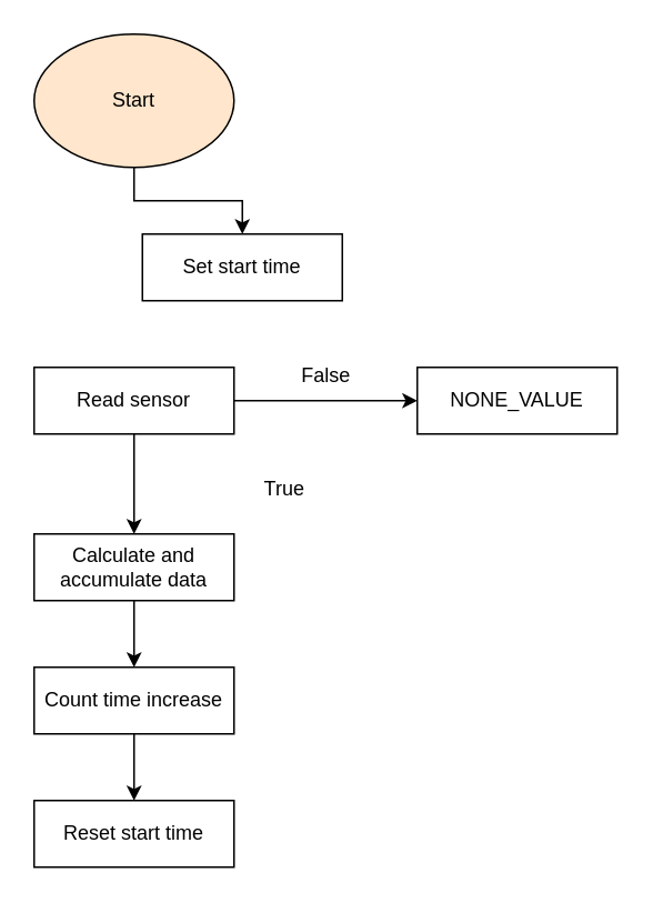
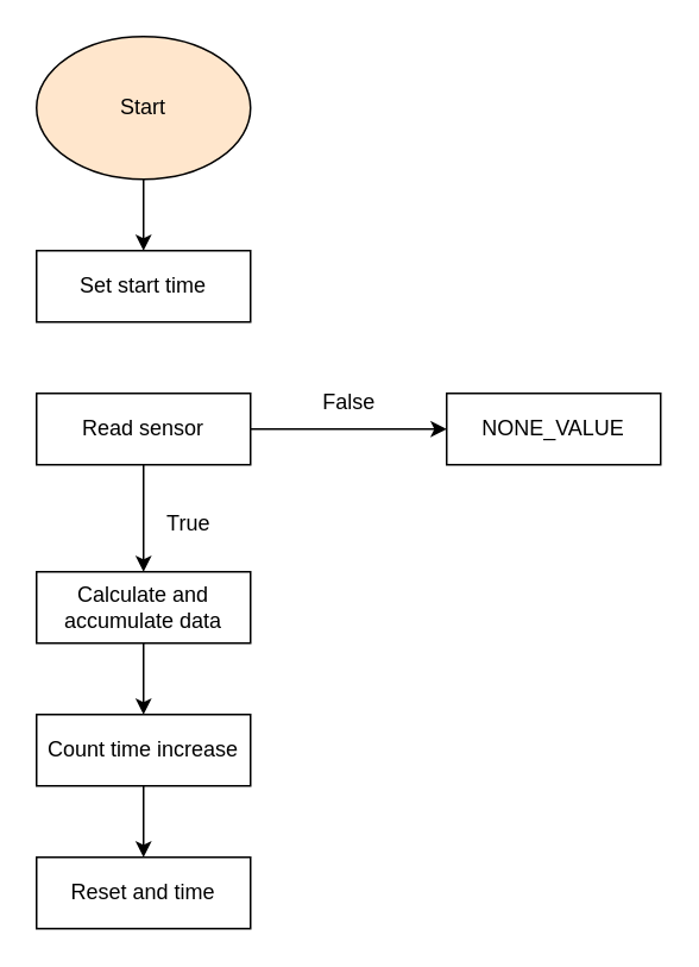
- <mxCell id="4" value="&lt;div&gt;Set start time&lt;/div&gt;" style="rounded=0;whiteSpace=wrap;html=1;" vertex="1" parent="1"><mxGeometry x="85" y="140" width="120" height="40" as="geometry" /></mxCell>
+ <mxCell id="4" value="&lt;div&gt;Set start time&lt;/div&gt;" style="rounded=0;whiteSpace=wrap;html=1;" vertex="1" parent="1"><mxGeometry x="20" y="140" width="120" height="40" as="geometry" /></mxCell>
- <mxCell id="14" value="True" style="text;html=1;align=center;verticalAlign=middle;resizable=0;points=[];autosize=1;strokeColor=none;fillColor=none;" vertex="1" parent="1"><mxGeometry x="145" y="278" width="50" height="30" as="geometry" /></mxCell>
+ <mxCell id="14" value="True" style="text;html=1;align=center;verticalAlign=middle;resizable=0;points=[];autosize=1;strokeColor=none;fillColor=none;" vertex="1" parent="1"><mxGeometry x="80" y="278" width="50" height="30" as="geometry" /></mxCell>
- <mxCell id="15" value="Reset start time" style="rounded=0;whiteSpace=wrap;html=1;" vertex="1" parent="1"><mxGeometry x="20" y="480" width="120" height="40" as="geometry" /></mxCell>
+ <mxCell id="15" value="Reset and time" style="rounded=0;whiteSpace=wrap;html=1;" vertex="1" parent="1"><mxGeometry x="20" y="480" width="120" height="40" as="geometry" /></mxCell>
